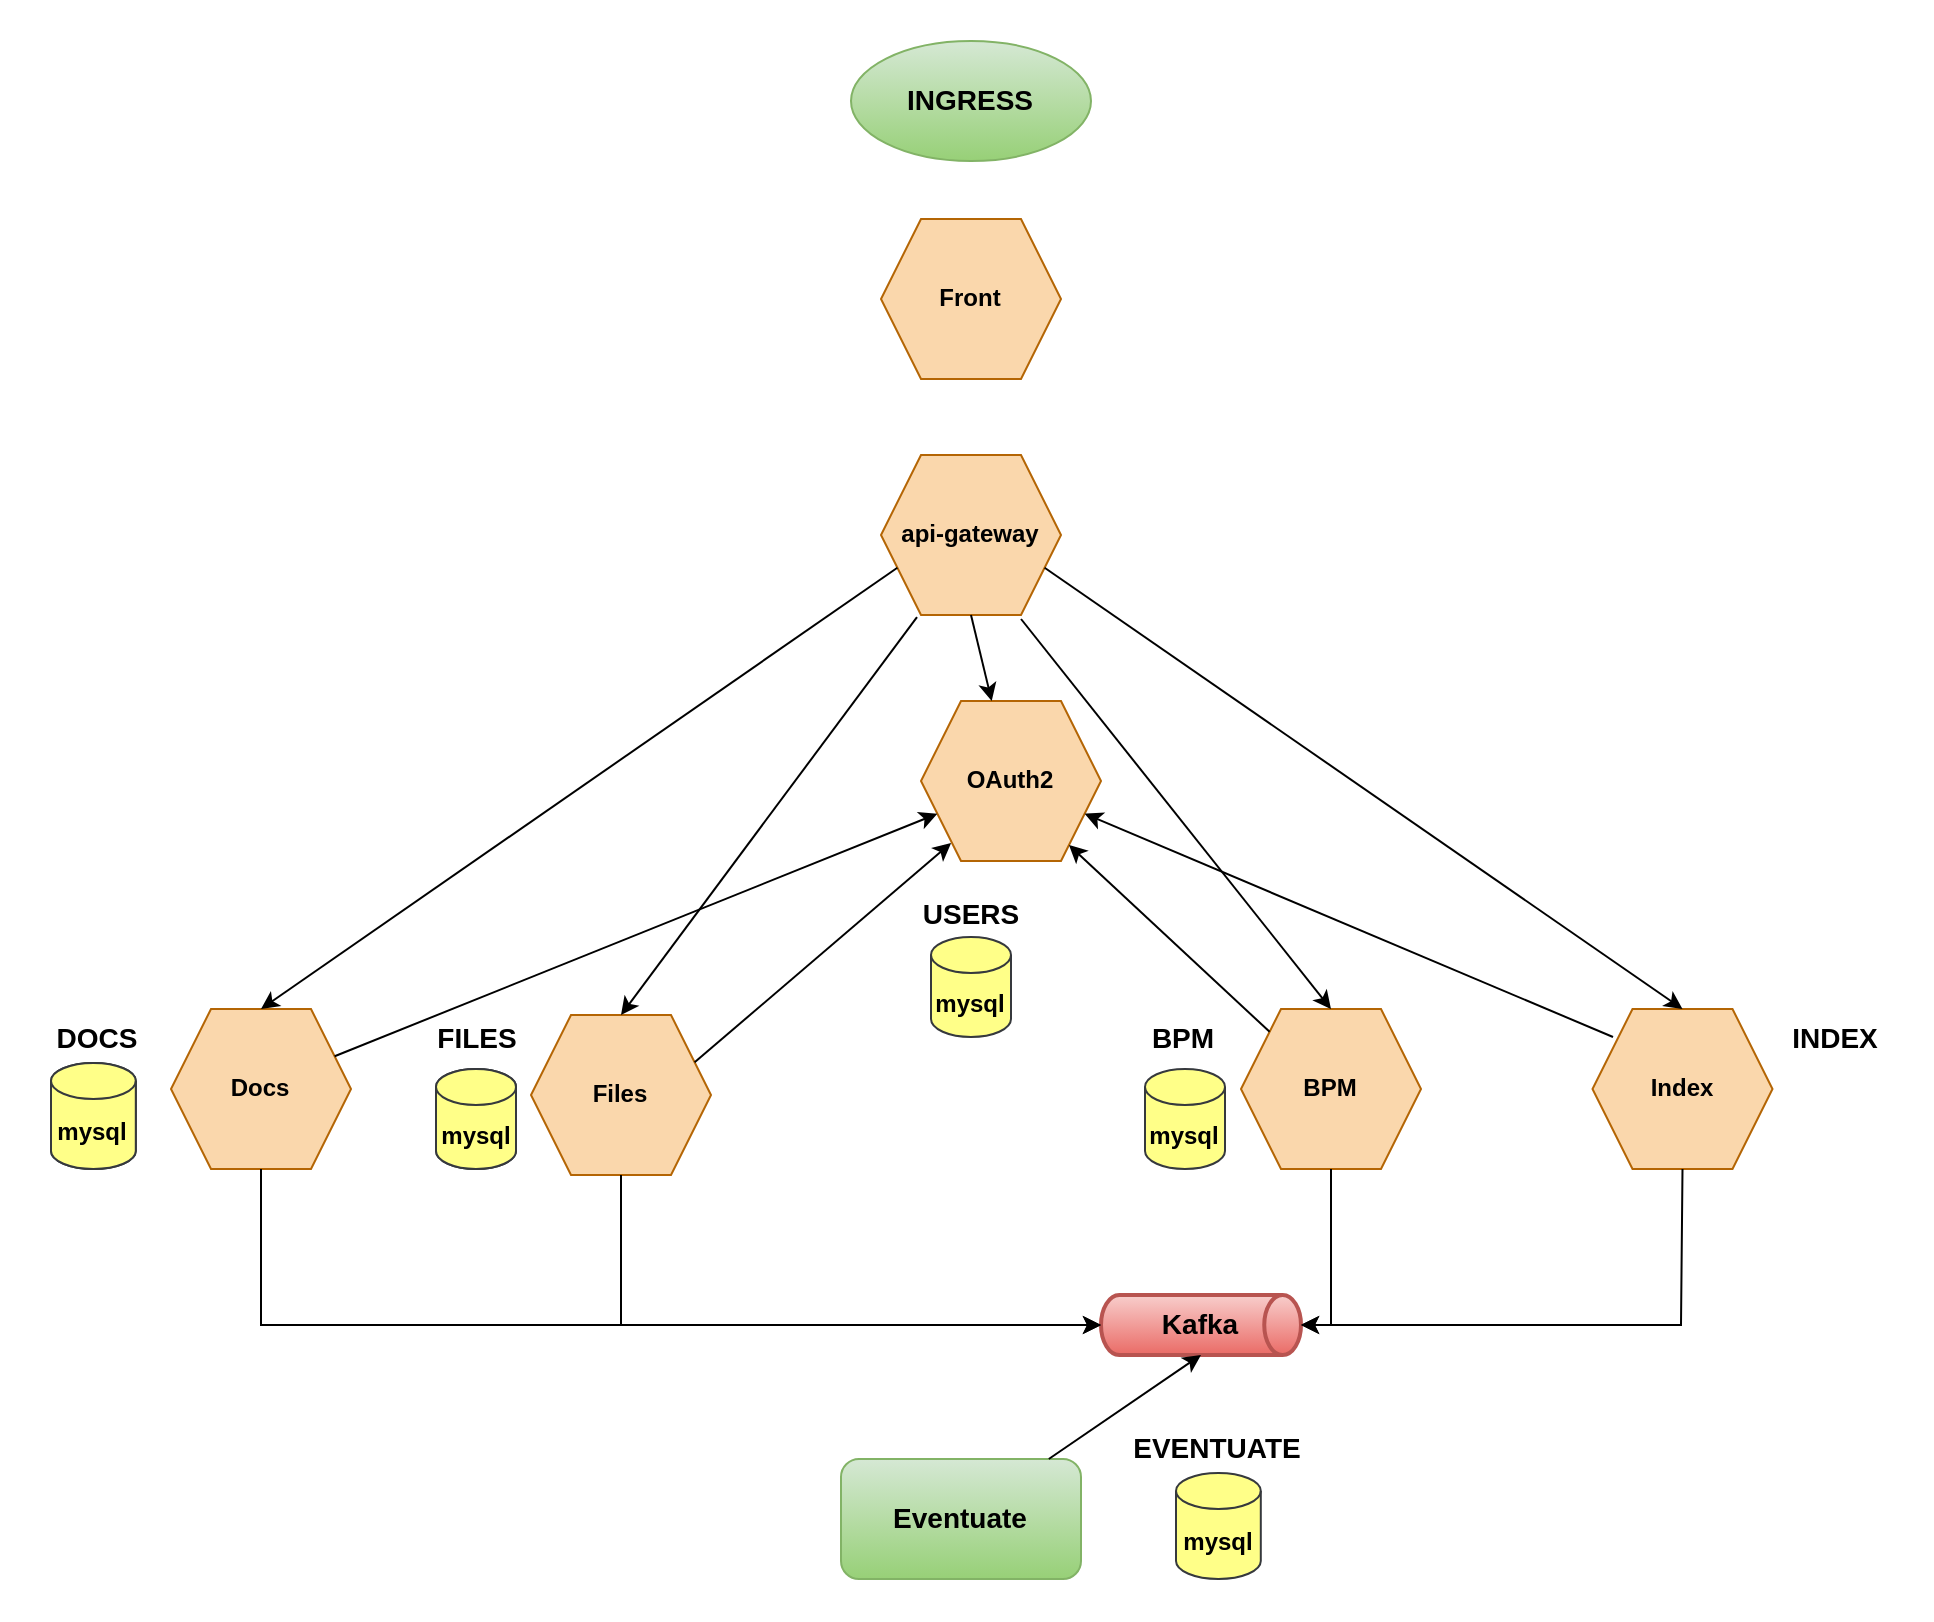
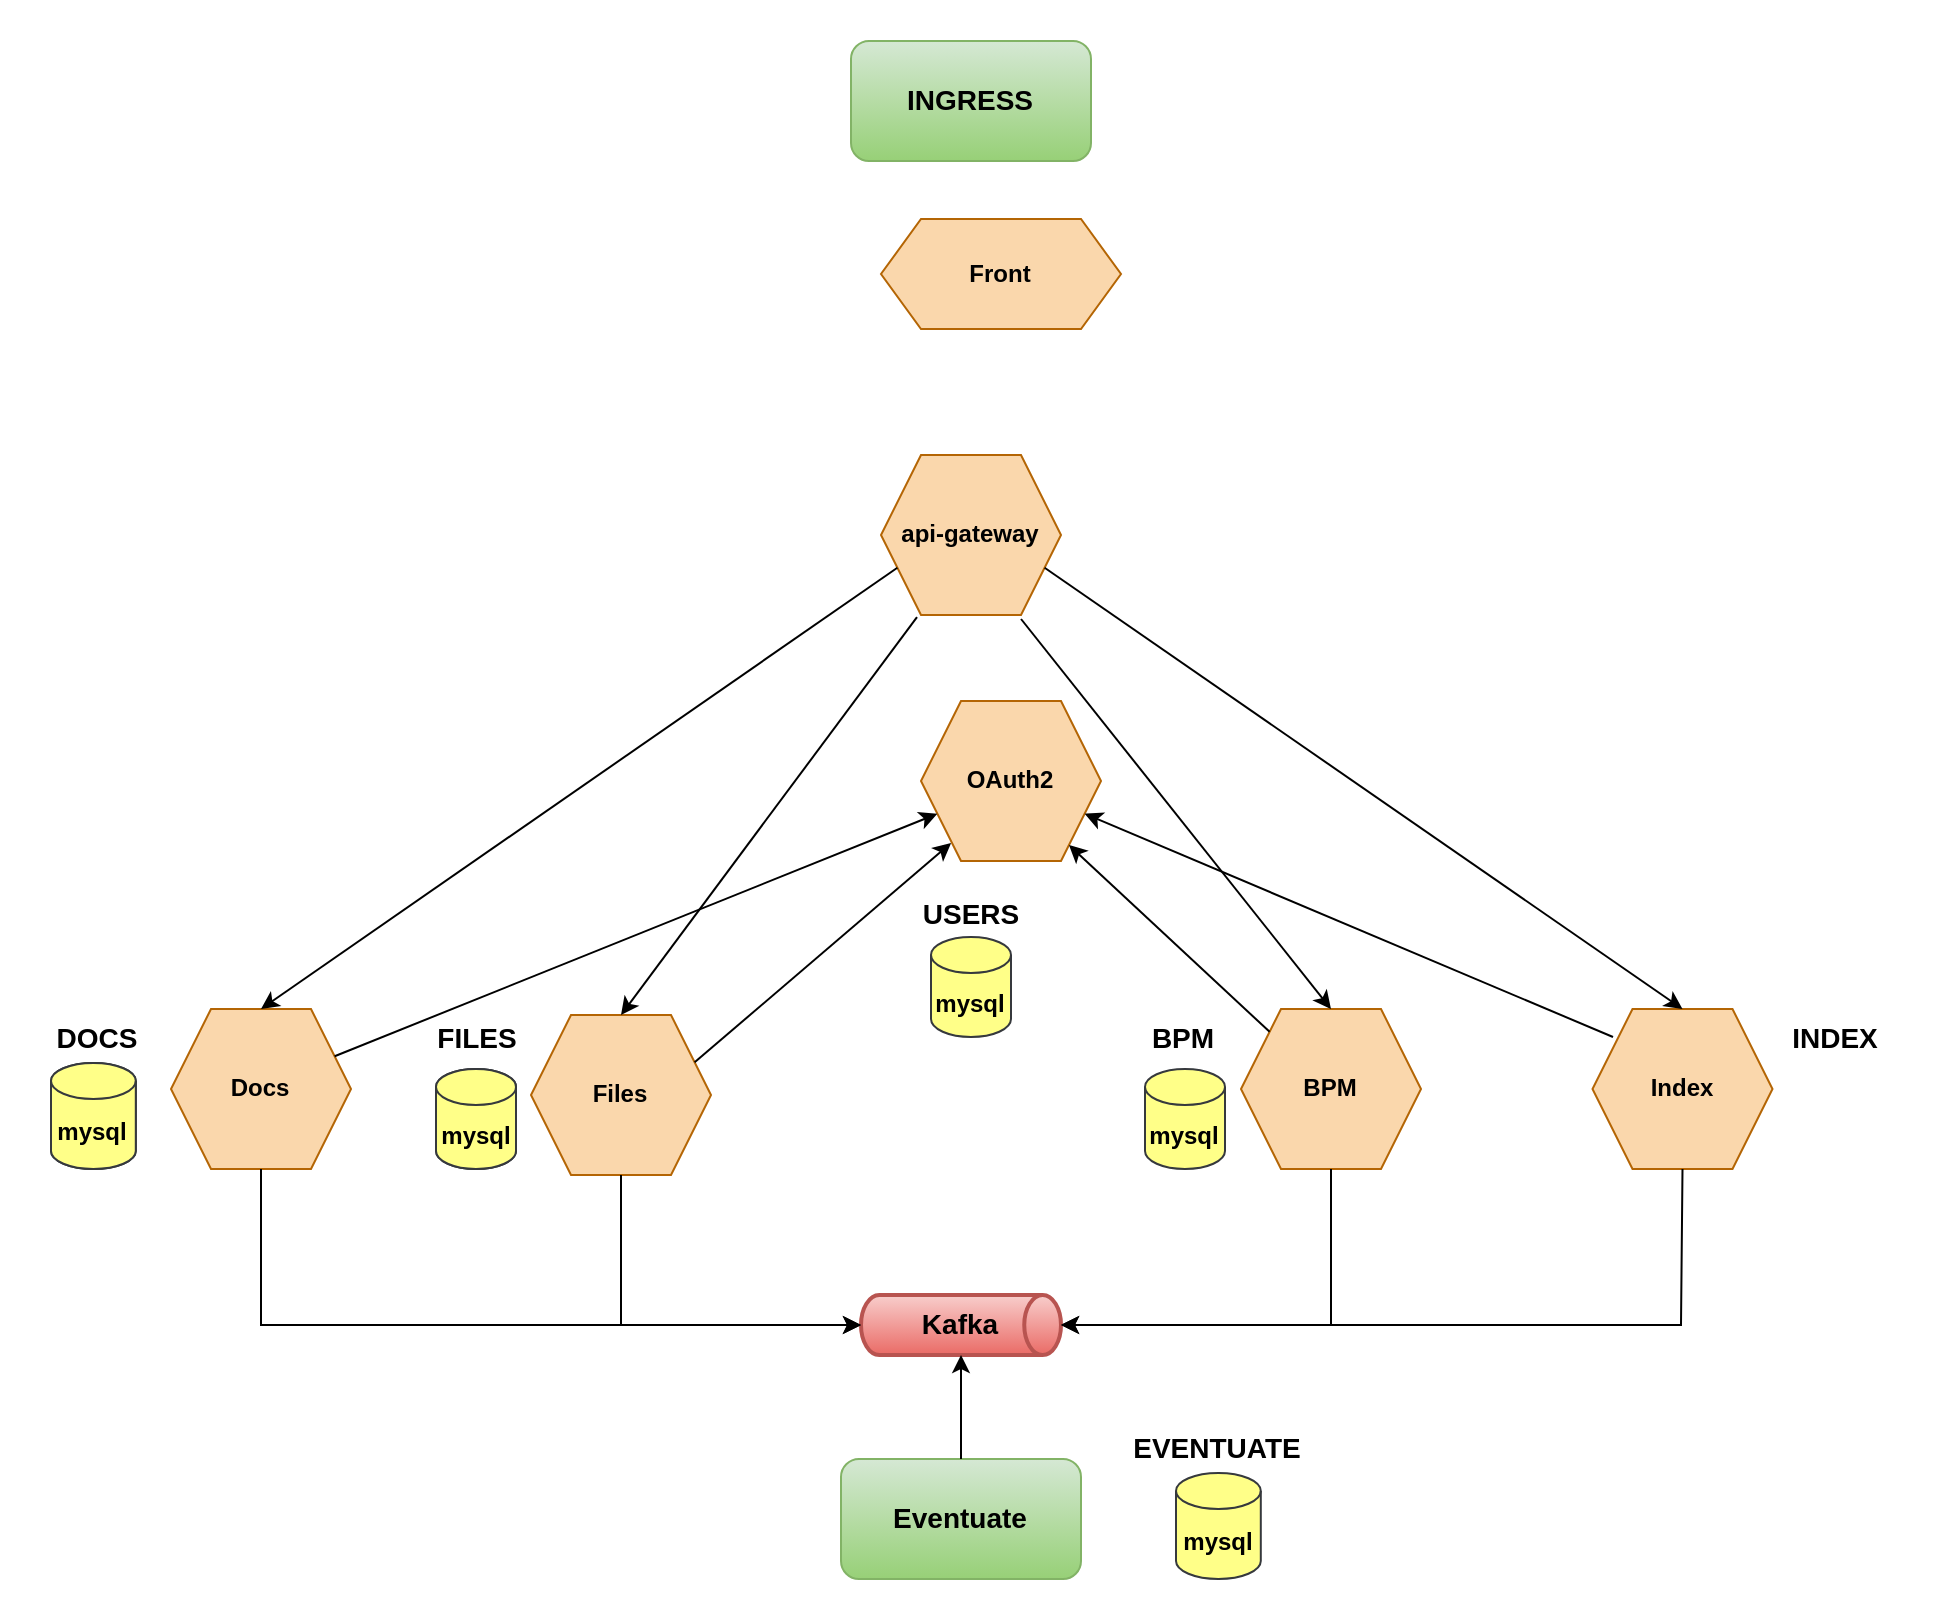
- <mxCell id="3" value="INGRESS" style="ellipse;whiteSpace=wrap;html=1;fontSize=14;fillColor=#d5e8d4;strokeColor=#82b366;gradientColor=#97d077;fontStyle=1;" vertex="1" parent="1"><mxGeometry x="425" y="20" width="120" height="60" as="geometry" /></mxCell>
+ <mxCell id="3" value="INGRESS" style="rounded=1;whiteSpace=wrap;html=1;fontSize=14;fillColor=#d5e8d4;strokeColor=#82b366;gradientColor=#97d077;fontStyle=1" vertex="1" parent="1"><mxGeometry x="425" y="20" width="120" height="60" as="geometry" /></mxCell>
- <mxCell id="4" value="Front" style="shape=hexagon;perimeter=hexagonPerimeter2;whiteSpace=wrap;html=1;fixedSize=1;fillColor=#fad7ac;strokeColor=#b46504;fontStyle=1" vertex="1" parent="1"><mxGeometry x="440" y="109" width="90" height="80" as="geometry" /></mxCell>
+ <mxCell id="4" value="Front" style="shape=hexagon;perimeter=hexagonPerimeter2;whiteSpace=wrap;html=1;fixedSize=1;fillColor=#fad7ac;strokeColor=#b46504;fontStyle=1" vertex="1" parent="1"><mxGeometry x="440" y="109" width="120" height="55" as="geometry" /></mxCell>
- <mxCell id="25" value="" style="endArrow=classic;html=1;rounded=0;fontSize=12;exitX=0.5;exitY=1;exitDx=0;exitDy=0;" edge="1" parent="1" source="2" target="5"><mxGeometry width="50" height="50" relative="1" as="geometry"><mxPoint x="468.182" y="307.364" as="sourcePoint" /><mxPoint x="95" y="496" as="targetPoint" /></mxGeometry></mxCell>
- <mxCell id="11" value="Kafka" style="strokeWidth=2;html=1;shape=mxgraph.flowchart.direct_data;whiteSpace=wrap;fontSize=14;fillColor=#f8cecc;gradientColor=#ea6b66;strokeColor=#b85450;fontStyle=1" vertex="1" parent="1"><mxGeometry x="550" y="647" width="100" height="30" as="geometry" /></mxCell>
+ <mxCell id="11" value="Kafka" style="strokeWidth=2;html=1;shape=mxgraph.flowchart.direct_data;whiteSpace=wrap;fontSize=14;fillColor=#f8cecc;gradientColor=#ea6b66;strokeColor=#b85450;fontStyle=1" vertex="1" parent="1"><mxGeometry x="430" y="647" width="100" height="30" as="geometry" /></mxCell>
